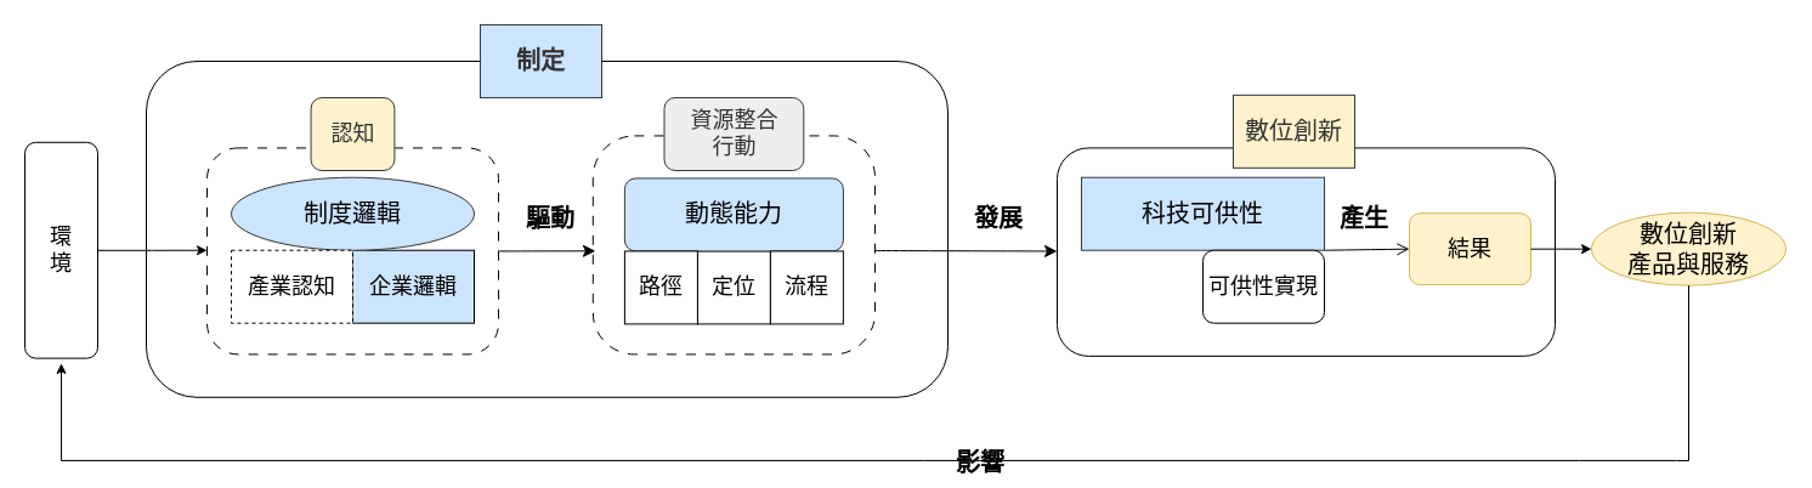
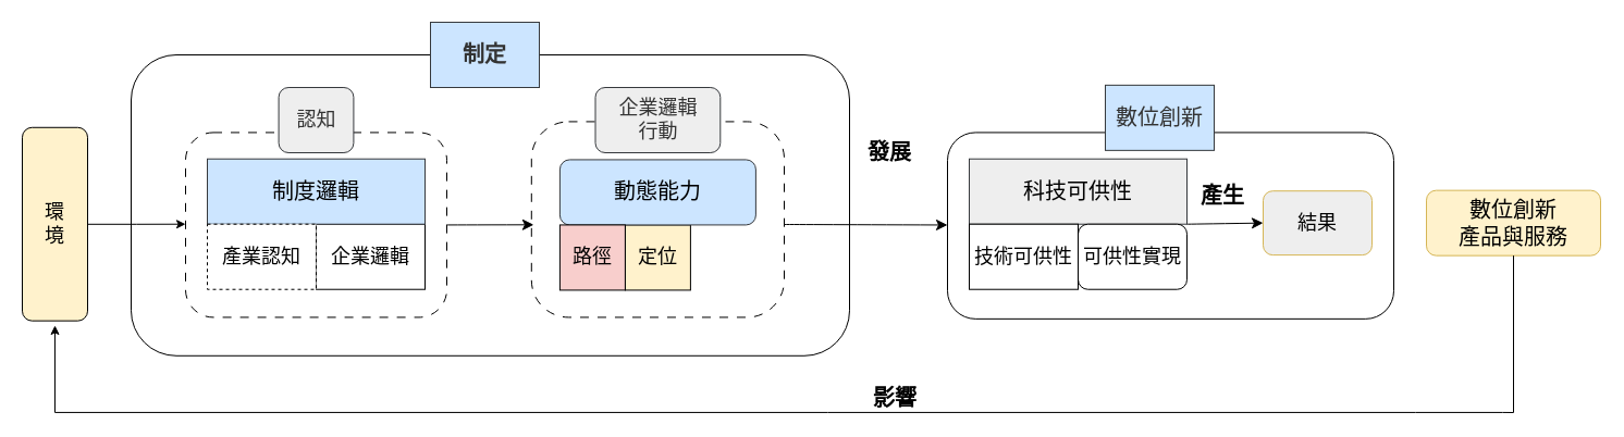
- <mxCell id="8" value="&lt;font style=&quot;font-size: 20px;&quot; color=&quot;#333333&quot;&gt;數位創新&lt;/font&gt;" style="rounded=0;whiteSpace=wrap;html=1;strokeColor=#36393d;fillColor=#fff2cc;fontFamily=標楷體;fontSize=18;fontStyle=0;align=center;verticalAlign=middle;" vertex="1" parent="1"><mxGeometry x="1015.004" y="77.86" width="100" height="60" as="geometry" /></mxCell>
+ <mxCell id="8" value="&lt;font style=&quot;font-size: 20px;&quot; color=&quot;#333333&quot;&gt;數位創新&lt;/font&gt;" style="rounded=0;whiteSpace=wrap;html=1;strokeColor=#36393d;fillColor=#cce5ff;fontFamily=標楷體;fontSize=18;fontStyle=0;align=center;verticalAlign=middle;" vertex="1" parent="1"><mxGeometry x="1015.004" y="77.86" width="100" height="60" as="geometry" /></mxCell>
- <mxCell id="18" value="&lt;font color=&quot;#333333&quot;&gt;&lt;span&gt;認知&lt;/span&gt;&lt;/font&gt;" style="rounded=1;whiteSpace=wrap;html=1;strokeColor=#36393d;fillColor=#fff2cc;fontFamily=標楷體;fontSize=18;fontStyle=0;" vertex="1" parent="1"><mxGeometry x="255.582" y="80" width="68.83" height="60" as="geometry" /></mxCell>
+ <mxCell id="18" value="&lt;font color=&quot;#333333&quot;&gt;&lt;span&gt;認知&lt;/span&gt;&lt;/font&gt;" style="rounded=1;whiteSpace=wrap;html=1;strokeColor=#36393d;fillColor=#eeeeee;fontFamily=標楷體;fontSize=18;fontStyle=0" vertex="1" parent="1"><mxGeometry x="255.582" y="80" width="68.83" height="60" as="geometry" /></mxCell>
- <mxCell id="26" value="&lt;font color=&quot;#333333&quot;&gt;&lt;span&gt;資源整合&lt;/span&gt;&lt;/font&gt;&lt;div&gt;&lt;font color=&quot;#333333&quot;&gt;&lt;span&gt;行動&lt;/span&gt;&lt;/font&gt;&lt;/div&gt;" style="rounded=1;whiteSpace=wrap;html=1;strokeColor=#36393d;fillColor=#eeeeee;fontFamily=標楷體;fontSize=18;fontStyle=0" vertex="1" parent="1"><mxGeometry x="546.51" y="80" width="114.79" height="60" as="geometry" /></mxCell>
+ <mxCell id="26" value="&lt;font color=&quot;#333333&quot;&gt;&lt;span&gt;企業邏輯&lt;/span&gt;&lt;/font&gt;&lt;div&gt;&lt;font color=&quot;#333333&quot;&gt;&lt;span&gt;行動&lt;/span&gt;&lt;/font&gt;&lt;/div&gt;" style="rounded=1;whiteSpace=wrap;html=1;strokeColor=#36393d;fillColor=#eeeeee;fontFamily=標楷體;fontSize=18;fontStyle=0" vertex="1" parent="1"><mxGeometry x="546.51" y="80" width="114.79" height="60" as="geometry" /></mxCell>
- <mxCell id="22" value="&lt;span&gt;&lt;font style=&quot;font-size: 20px;&quot;&gt;制度邏輯&lt;/font&gt;&lt;/span&gt;" style="ellipse;whiteSpace=wrap;html=1;fontSize=18;fontFamily=標楷體;movable=1;resizable=1;rotatable=1;deletable=1;editable=1;locked=0;connectable=1;fillColor=#cce5ff;strokeColor=#36393d;fontStyle=0;align=center;verticalAlign=middle;" vertex="1" parent="21"><mxGeometry width="200" height="60" as="geometry" /></mxCell>
+ <mxCell id="22" value="&lt;span&gt;&lt;font style=&quot;font-size: 20px;&quot;&gt;制度邏輯&lt;/font&gt;&lt;/span&gt;" style="rounded=0;whiteSpace=wrap;html=1;fontSize=18;fontFamily=標楷體;movable=1;resizable=1;rotatable=1;deletable=1;editable=1;locked=0;connectable=1;fillColor=#cce5ff;strokeColor=#36393d;fontStyle=0;align=center;verticalAlign=middle;" vertex="1" parent="21"><mxGeometry width="200" height="60" as="geometry" /></mxCell>
- <mxCell id="35" value="&lt;span&gt;&lt;font style=&quot;font-size: 20px;&quot;&gt;科技可供性&lt;/font&gt;&lt;/span&gt;" style="rounded=0;whiteSpace=wrap;html=1;fontSize=18;fontFamily=標楷體;movable=1;resizable=1;rotatable=1;deletable=1;editable=1;locked=0;connectable=1;fillColor=#cce5ff;strokeColor=#36393d;fontStyle=0" vertex="1" parent="34"><mxGeometry width="200" height="60" as="geometry" /></mxCell>
+ <mxCell id="35" value="&lt;span&gt;&lt;font style=&quot;font-size: 20px;&quot;&gt;科技可供性&lt;/font&gt;&lt;/span&gt;" style="rounded=0;whiteSpace=wrap;html=1;fontSize=18;fontFamily=標楷體;movable=1;resizable=1;rotatable=1;deletable=1;editable=1;locked=0;connectable=1;fillColor=#eeeeee;strokeColor=#36393d;fontStyle=0;" vertex="1" parent="34"><mxGeometry width="200" height="60" as="geometry" /></mxCell>
- <mxCell id="6" value="&lt;font style=&quot;font-size: 20px;&quot; face=&quot;標楷體&quot;&gt;&lt;b style=&quot;&quot;&gt;驅&lt;/b&gt;&lt;/font&gt;&lt;b style=&quot;font-size: 20px; font-family: 標楷體; background-color: transparent; color: light-dark(rgb(0, 0, 0), rgb(255, 255, 255));&quot;&gt;動&lt;/b&gt;" style="text;html=1;align=center;verticalAlign=middle;whiteSpace=wrap;rounded=0;fontFamily=Helvetica;fontSize=12;fontColor=default;" vertex="1" parent="1"><mxGeometry x="425.623" y="163.995" width="54.375" height="30" as="geometry" /></mxCell>
- <mxCell id="7" value="&lt;font style=&quot;font-size: 20px;&quot; face=&quot;標楷體&quot;&gt;&lt;b style=&quot;&quot;&gt;發&lt;/b&gt;&lt;/font&gt;&lt;b style=&quot;font-size: 20px; font-family: 標楷體; background-color: transparent; color: light-dark(rgb(0, 0, 0), rgb(255, 255, 255));&quot;&gt;展&lt;/b&gt;" style="text;html=1;align=center;verticalAlign=middle;whiteSpace=wrap;rounded=0;" vertex="1" parent="1"><mxGeometry x="795.003" y="163.995" width="54.375" height="30" as="geometry" /></mxCell>
+ <mxCell id="7" value="&lt;font style=&quot;font-size: 20px;&quot; face=&quot;標楷體&quot;&gt;&lt;b style=&quot;&quot;&gt;發&lt;/b&gt;&lt;/font&gt;&lt;b style=&quot;font-size: 20px; font-family: 標楷體; background-color: transparent; color: light-dark(rgb(0, 0, 0), rgb(255, 255, 255));&quot;&gt;展&lt;/b&gt;" style="text;html=1;align=center;verticalAlign=middle;whiteSpace=wrap;rounded=0;" vertex="1" parent="1"><mxGeometry x="790.003" y="123.995" width="54.375" height="30" as="geometry" /></mxCell>
- <mxCell id="9" style="edgeStyle=none;curved=1;rounded=0;orthogonalLoop=1;jettySize=auto;html=1;exitX=1;exitY=1;exitDx=0;exitDy=0;entryX=0;entryY=0.5;entryDx=0;entryDy=0;fontSize=12;startSize=8;endSize=8;endArrow=open;" edge="1" parent="1" source="35" target="11"><mxGeometry relative="1" as="geometry" /></mxCell>
+ <mxCell id="9" style="edgeStyle=none;curved=1;rounded=0;orthogonalLoop=1;jettySize=auto;html=1;exitX=1;exitY=1;exitDx=0;exitDy=0;entryX=0;entryY=0.5;entryDx=0;entryDy=0;fontSize=12;startSize=8;endSize=8;" edge="1" parent="1" source="35" target="11"><mxGeometry relative="1" as="geometry" /></mxCell>
- <mxCell id="11" value="結果" style="rounded=1;whiteSpace=wrap;html=1;fontSize=18;fontFamily=標楷體;movable=1;resizable=1;rotatable=1;deletable=1;editable=1;locked=0;connectable=1;fontStyle=0;fillColor=#fff2cc;strokeColor=#d6b656;" vertex="1" parent="1"><mxGeometry x="1160" y="175.185" width="100" height="58.93" as="geometry" /></mxCell>
+ <mxCell id="11" value="結果" style="rounded=1;whiteSpace=wrap;html=1;fontSize=18;fontFamily=標楷體;movable=1;resizable=1;rotatable=1;deletable=1;editable=1;locked=0;connectable=1;fontStyle=0;fillColor=#eeeeee;strokeColor=#d6b656;" vertex="1" parent="1"><mxGeometry x="1160" y="175.185" width="100" height="58.93" as="geometry" /></mxCell>
- <mxCell id="14" style="edgeStyle=orthogonalEdgeStyle;rounded=0;orthogonalLoop=1;jettySize=auto;html=1;entryX=0;entryY=0.5;entryDx=0;entryDy=0;" edge="1" parent="1" source="11" target="12"><mxGeometry relative="1" as="geometry" /></mxCell>
- <mxCell id="12" value="&lt;font style=&quot;font-size: 20px;&quot;&gt;數位創新&lt;/font&gt;&lt;div&gt;&lt;font style=&quot;font-size: 20px;&quot;&gt;產品與服務&lt;/font&gt;&lt;/div&gt;" style="ellipse;whiteSpace=wrap;html=1;fontSize=18;fontFamily=標楷體;movable=1;resizable=1;rotatable=1;deletable=1;editable=1;locked=0;connectable=1;fontStyle=0;fillColor=#fff2cc;strokeColor=#d6b656;" vertex="1" parent="1"><mxGeometry x="1310" y="174.65" width="160" height="60" as="geometry" /></mxCell>
+ <mxCell id="12" value="&lt;font style=&quot;font-size: 20px;&quot;&gt;數位創新&lt;/font&gt;&lt;div&gt;&lt;font style=&quot;font-size: 20px;&quot;&gt;產品與服務&lt;/font&gt;&lt;/div&gt;" style="rounded=1;whiteSpace=wrap;html=1;fontSize=18;fontFamily=標楷體;movable=1;resizable=1;rotatable=1;deletable=1;editable=1;locked=0;connectable=1;fontStyle=0;fillColor=#fff2cc;strokeColor=#d6b656;" vertex="1" parent="1"><mxGeometry x="1310" y="174.65" width="160" height="60" as="geometry" /></mxCell>
- <mxCell id="2" value="&lt;font face=&quot;標楷體&quot; style=&quot;font-size: 18px;&quot;&gt;環&lt;/font&gt;&lt;div&gt;&lt;font face=&quot;標楷體&quot; style=&quot;font-size: 18px;&quot;&gt;境&lt;/font&gt;&lt;/div&gt;" style="rounded=1;whiteSpace=wrap;html=1;movable=1;resizable=1;rotatable=1;deletable=1;editable=1;locked=0;connectable=1;" vertex="1" parent="1"><mxGeometry x="20" y="116.79" width="60" height="177.86" as="geometry" /></mxCell>
+ <mxCell id="2" value="&lt;font face=&quot;標楷體&quot; style=&quot;font-size: 18px;&quot;&gt;環&lt;/font&gt;&lt;div&gt;&lt;font face=&quot;標楷體&quot; style=&quot;font-size: 18px;&quot;&gt;境&lt;/font&gt;&lt;/div&gt;" style="rounded=1;whiteSpace=wrap;html=1;movable=1;resizable=1;rotatable=1;deletable=1;editable=1;locked=0;connectable=1;fillColor=#fff2cc;" vertex="1" parent="1"><mxGeometry x="20" y="116.79" width="60" height="177.86" as="geometry" /></mxCell>
- <mxCell id="20" value="企業邏輯" style="rounded=0;whiteSpace=wrap;html=1;movable=1;resizable=1;rotatable=1;deletable=1;editable=1;locked=0;connectable=1;fontFamily=標楷體;fontSize=18;fontStyle=0;fillColor=#cce5ff;" vertex="1" parent="19"><mxGeometry x="100.0" y="60" width="100" height="60" as="geometry" /></mxCell>
+ <mxCell id="20" value="企業邏輯" style="rounded=0;whiteSpace=wrap;html=1;movable=1;resizable=1;rotatable=1;deletable=1;editable=1;locked=0;connectable=1;fontFamily=標楷體;fontSize=18;fontStyle=0" vertex="1" parent="19"><mxGeometry x="100.0" y="60" width="100" height="60" as="geometry" /></mxCell>
+ <mxCell id="37" value="&lt;font&gt;&lt;span&gt;技術可供性&lt;/span&gt;&lt;/font&gt;" style="rounded=0;whiteSpace=wrap;html=1;movable=1;resizable=1;rotatable=1;deletable=1;editable=1;locked=0;connectable=1;fontFamily=標楷體;fontSize=18;fontStyle=0" vertex="1" parent="34"><mxGeometry y="60" width="100" height="60" as="geometry" /></mxCell>
- <mxCell id="31" value="路徑" style="rounded=0;whiteSpace=wrap;html=1;movable=1;resizable=1;rotatable=1;deletable=1;editable=1;locked=0;connectable=1;fontFamily=標楷體;fontSize=18;fontStyle=0" vertex="1" parent="28"><mxGeometry y="60" width="60" height="60" as="geometry" /></mxCell>
+ <mxCell id="31" value="路徑" style="rounded=0;whiteSpace=wrap;html=1;movable=1;resizable=1;rotatable=1;deletable=1;editable=1;locked=0;connectable=1;fontFamily=標楷體;fontSize=18;fontStyle=0;fillColor=#f8cecc;" vertex="1" parent="28"><mxGeometry y="60" width="60" height="60" as="geometry" /></mxCell>
- <mxCell id="29" value="定位" style="rounded=0;whiteSpace=wrap;html=1;movable=1;resizable=1;rotatable=1;deletable=1;editable=1;locked=0;connectable=1;fontFamily=標楷體;fontSize=18;fontStyle=0" vertex="1" parent="28"><mxGeometry x="59.996" y="60" width="60" height="60" as="geometry" /></mxCell>
+ <mxCell id="29" value="定位" style="rounded=0;whiteSpace=wrap;html=1;movable=1;resizable=1;rotatable=1;deletable=1;editable=1;locked=0;connectable=1;fontFamily=標楷體;fontSize=18;fontStyle=0;fillColor=#fff2cc;" vertex="1" parent="28"><mxGeometry x="59.996" y="60" width="60" height="60" as="geometry" /></mxCell>
- <mxCell id="32" value="&lt;font&gt;&lt;span&gt;&lt;span&gt;流程&lt;/span&gt;&lt;/span&gt;&lt;/font&gt;" style="rounded=0;whiteSpace=wrap;html=1;movable=1;resizable=1;rotatable=1;deletable=1;editable=1;locked=0;connectable=1;fontFamily=標楷體;fontSize=18;fontStyle=0" vertex="1" parent="28"><mxGeometry x="120" y="60" width="60" height="60" as="geometry" /></mxCell>
- <mxCell id="13" value="&lt;font style=&quot;font-size: 20px;&quot; face=&quot;標楷體&quot;&gt;&lt;b style=&quot;&quot;&gt;影響&lt;/b&gt;&lt;/font&gt;" style="text;html=1;align=center;verticalAlign=middle;whiteSpace=wrap;rounded=0;" vertex="1" parent="1"><mxGeometry x="780" y="365" width="54.38" height="30" as="geometry" /></mxCell>
+ <mxCell id="13" value="&lt;font style=&quot;font-size: 20px;&quot; face=&quot;標楷體&quot;&gt;&lt;b style=&quot;&quot;&gt;影響&lt;/b&gt;&lt;/font&gt;" style="text;html=1;align=center;verticalAlign=middle;whiteSpace=wrap;rounded=0;" vertex="1" parent="1"><mxGeometry x="795" y="350" width="54.38" height="30" as="geometry" /></mxCell>
